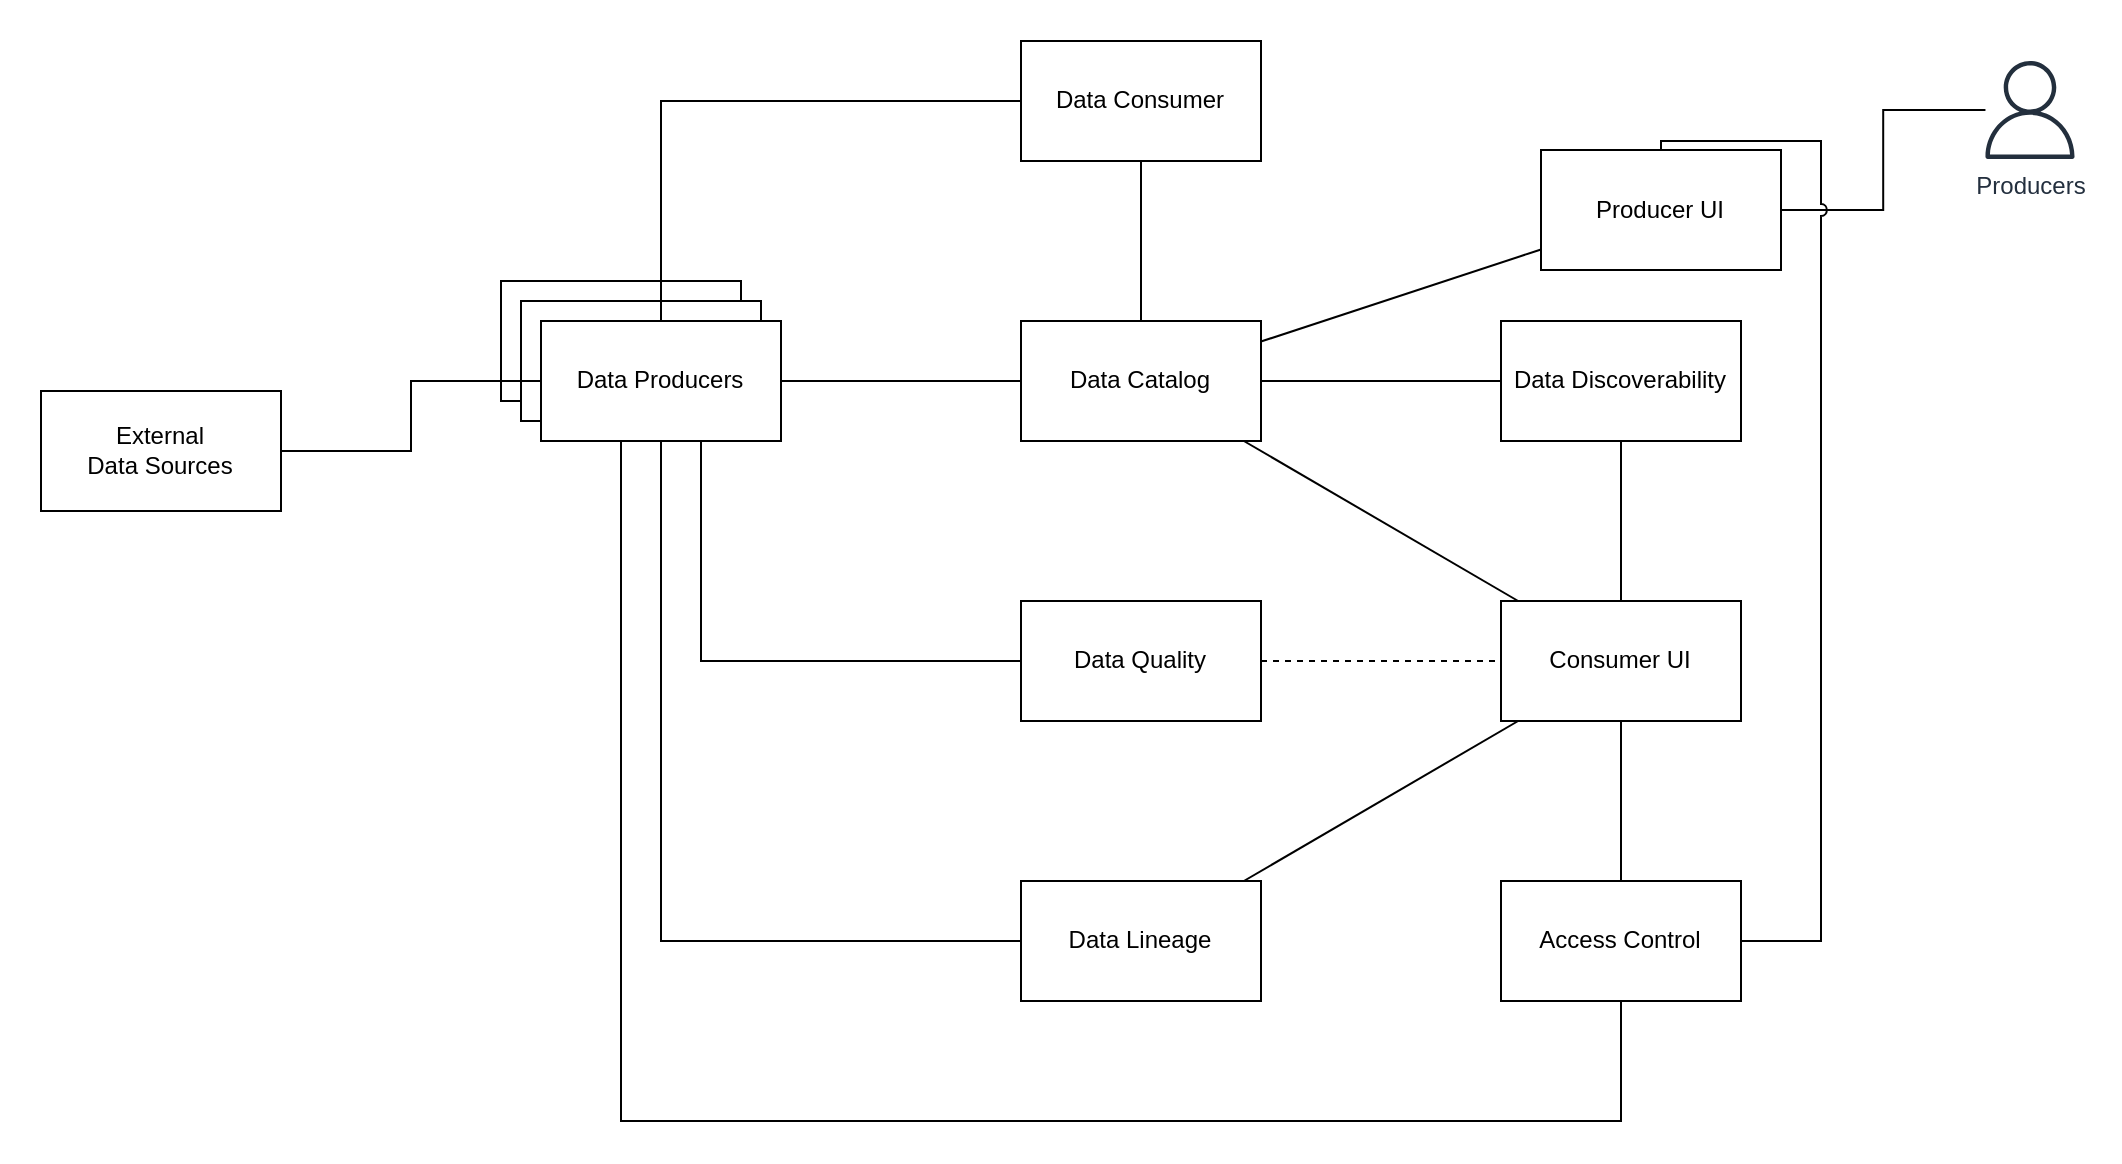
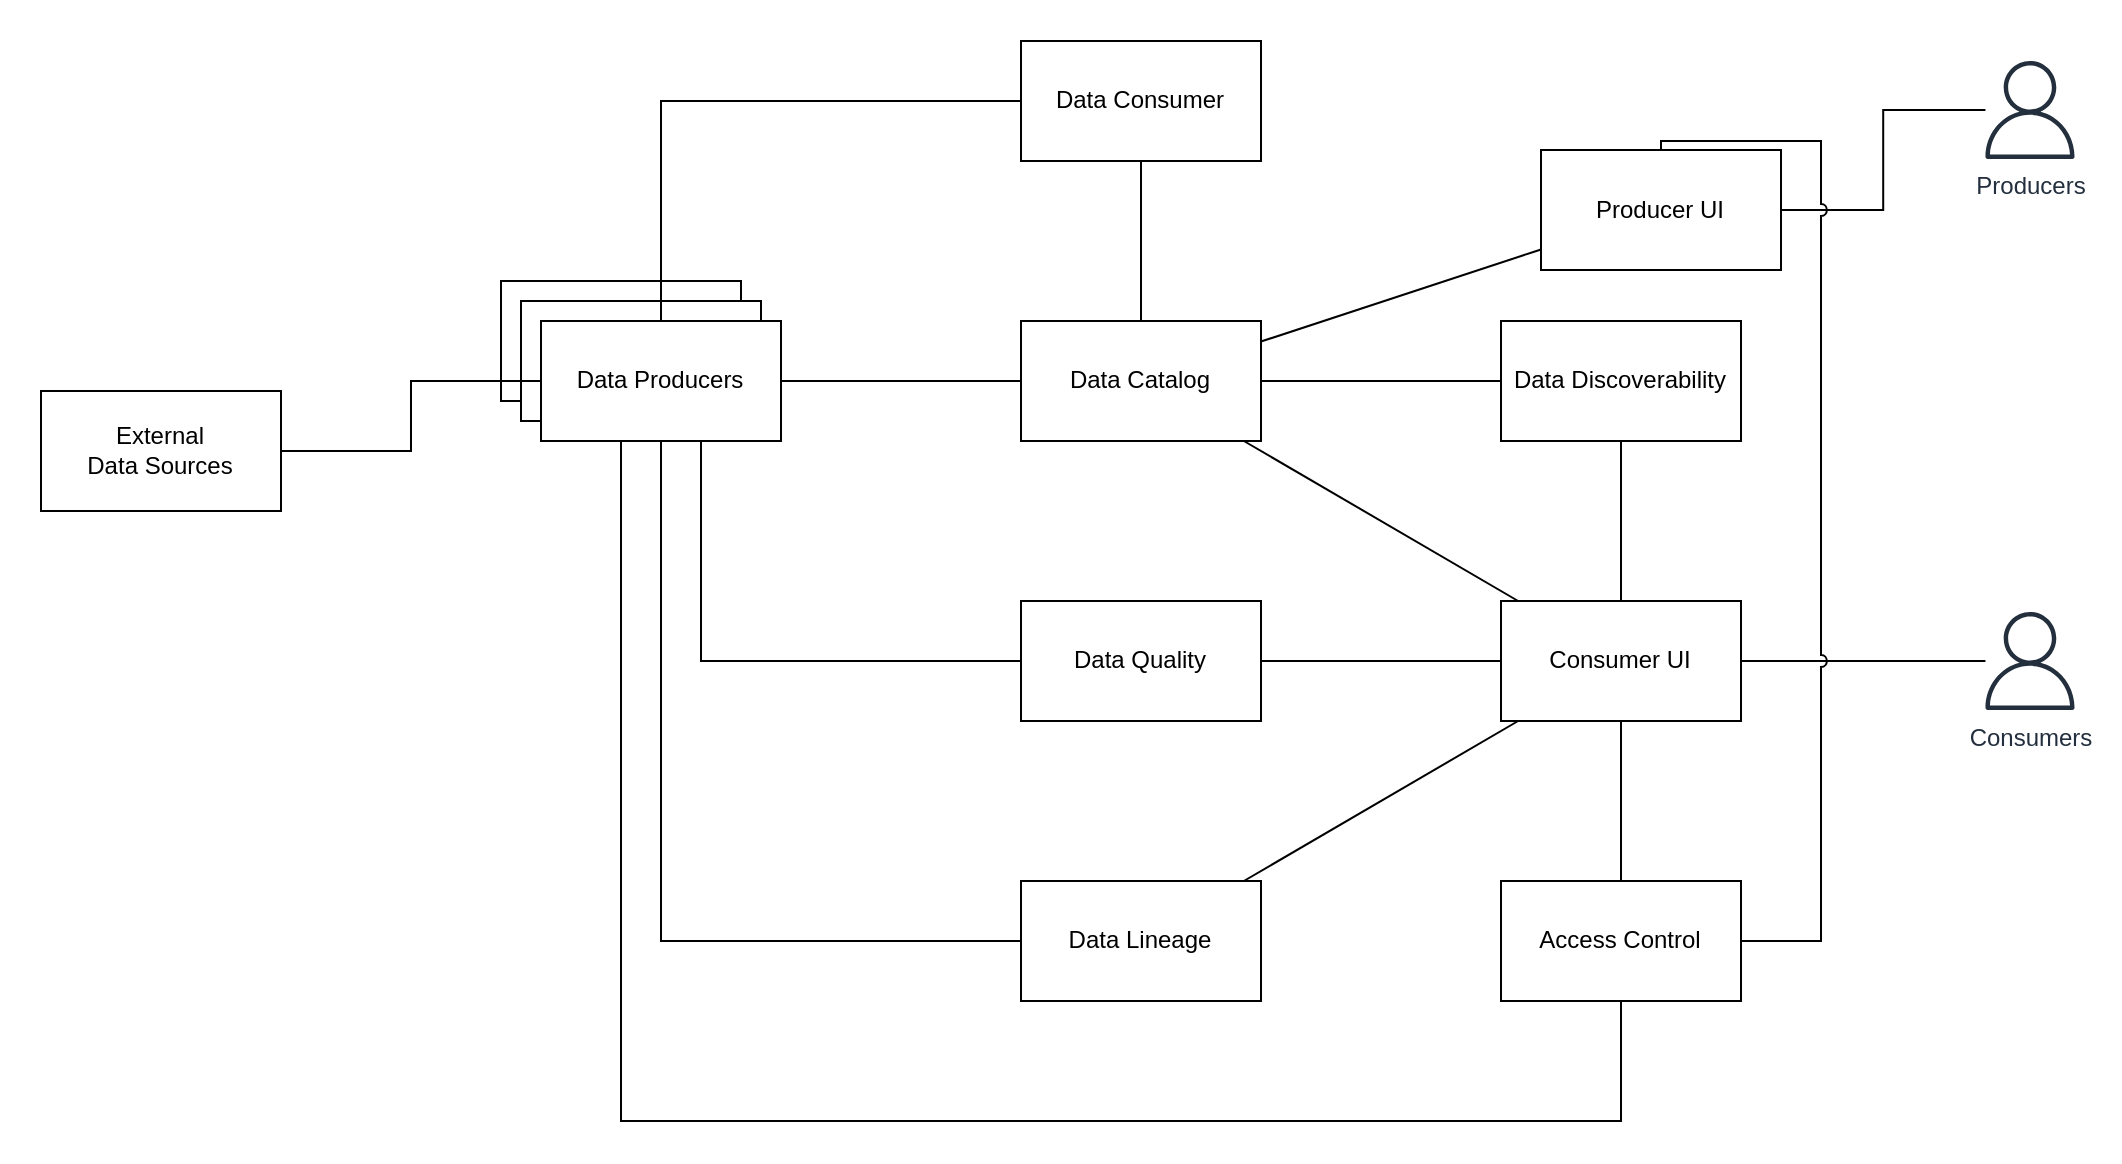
- <mxCell id="22" style="edgeStyle=orthogonalEdgeStyle;rounded=0;orthogonalLoop=1;jettySize=auto;html=1;endArrow=none;endFill=0;jumpStyle=arc;dashed=1;" parent="1" source="23" target="21" edge="1"><mxGeometry relative="1" as="geometry" /></mxCell>
+ <mxCell id="22" style="edgeStyle=orthogonalEdgeStyle;rounded=0;orthogonalLoop=1;jettySize=auto;html=1;endArrow=none;endFill=0;jumpStyle=arc;" parent="1" source="23" target="21" edge="1"><mxGeometry relative="1" as="geometry" /></mxCell>
+ <mxCell id="19" style="edgeStyle=orthogonalEdgeStyle;rounded=0;orthogonalLoop=1;jettySize=auto;html=1;endArrow=none;endFill=0;jumpStyle=arc;" parent="1" source="21" target="24" edge="1"><mxGeometry relative="1" as="geometry" /></mxCell>
+ <mxCell id="24" value="Consumers" style="sketch=0;outlineConnect=0;fontColor=#232F3E;gradientColor=none;fillColor=#232F3D;strokeColor=none;dashed=0;verticalLabelPosition=bottom;verticalAlign=top;align=center;html=1;fontSize=12;fontStyle=0;aspect=fixed;pointerEvents=1;shape=mxgraph.aws4.user;" parent="1" vertex="1"><mxGeometry x="990" y="305.5" width="49" height="49" as="geometry" /></mxCell>
